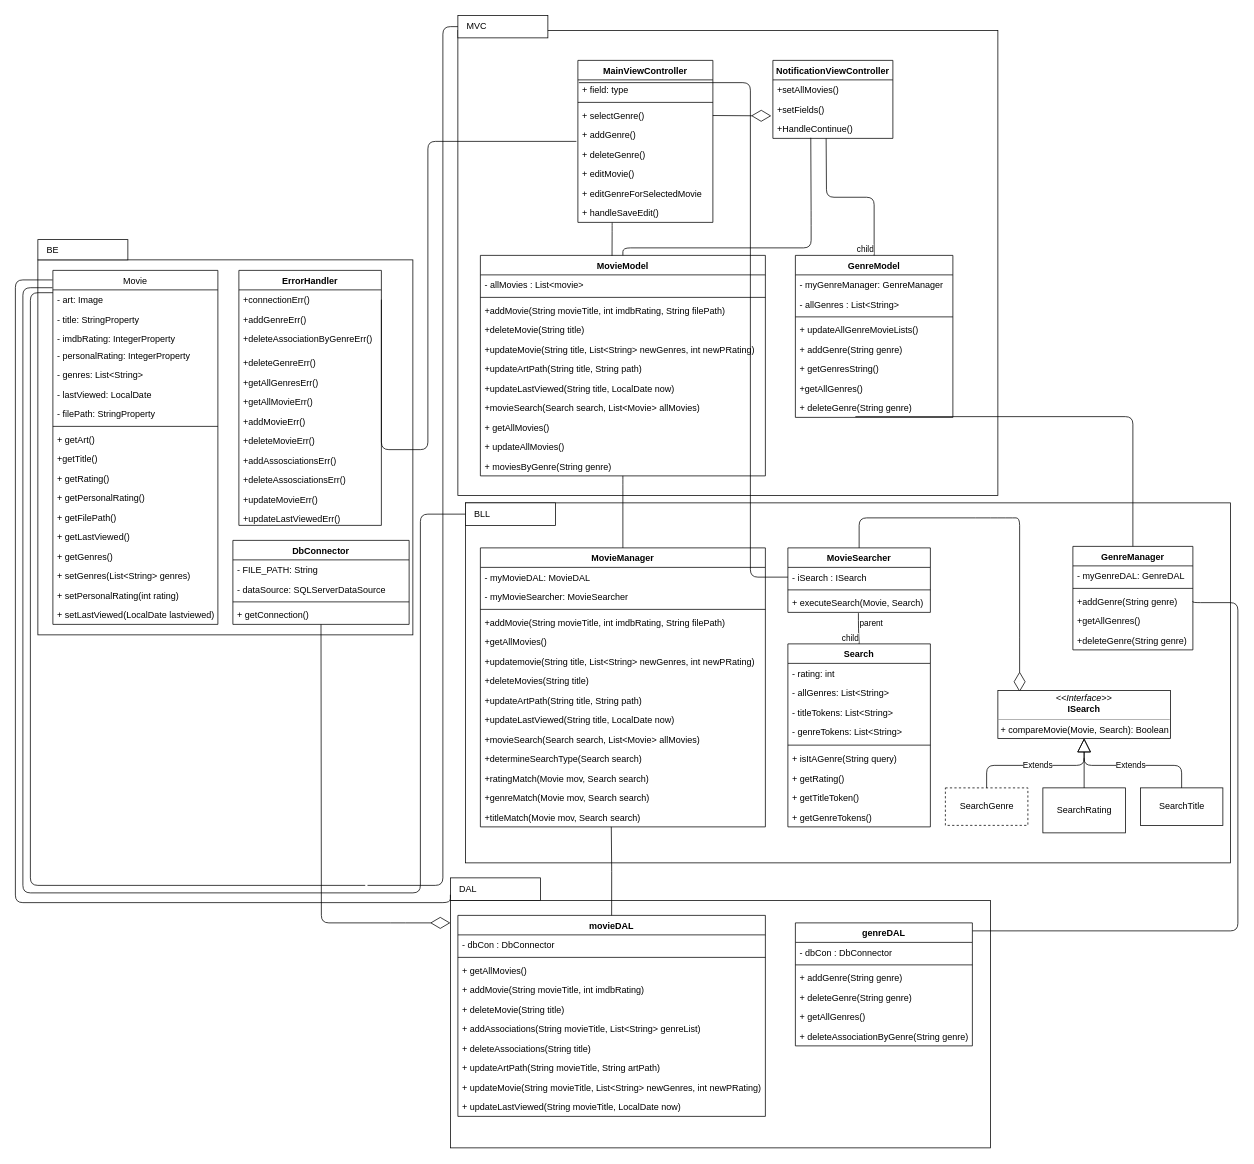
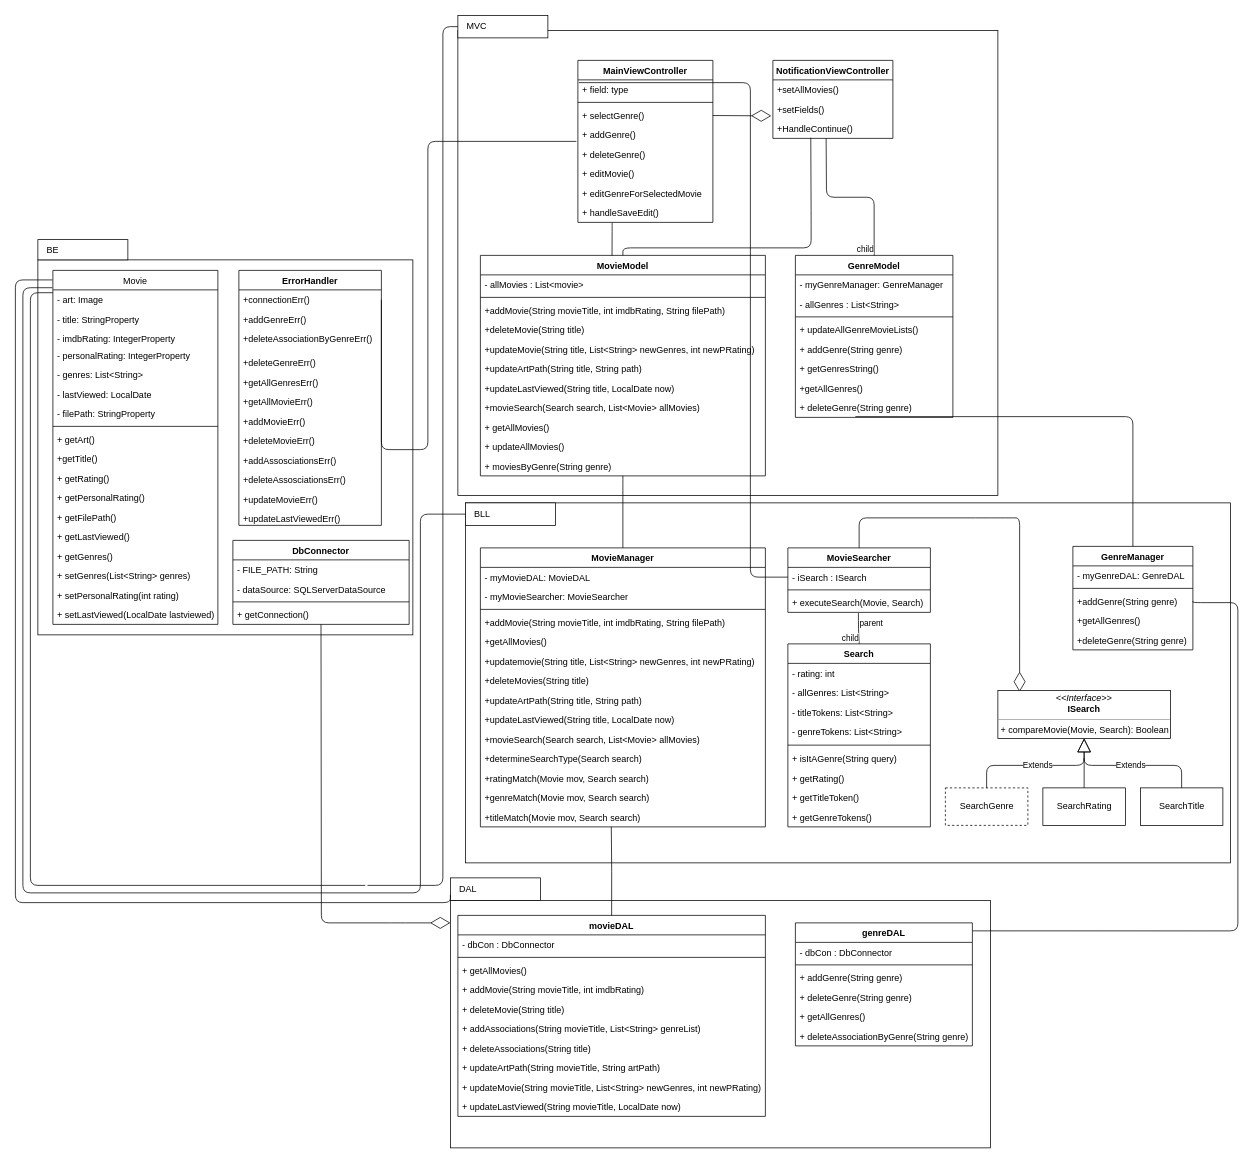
- <mxCell id="132" value="SearchRating" style="html=1;" parent="1" vertex="1"><mxGeometry x="1390" y="1050" width="110" height="60" as="geometry" /></mxCell>
+ <mxCell id="132" value="SearchRating" style="html=1;" parent="1" vertex="1"><mxGeometry x="1390" y="1050" width="110" height="50" as="geometry" /></mxCell>
